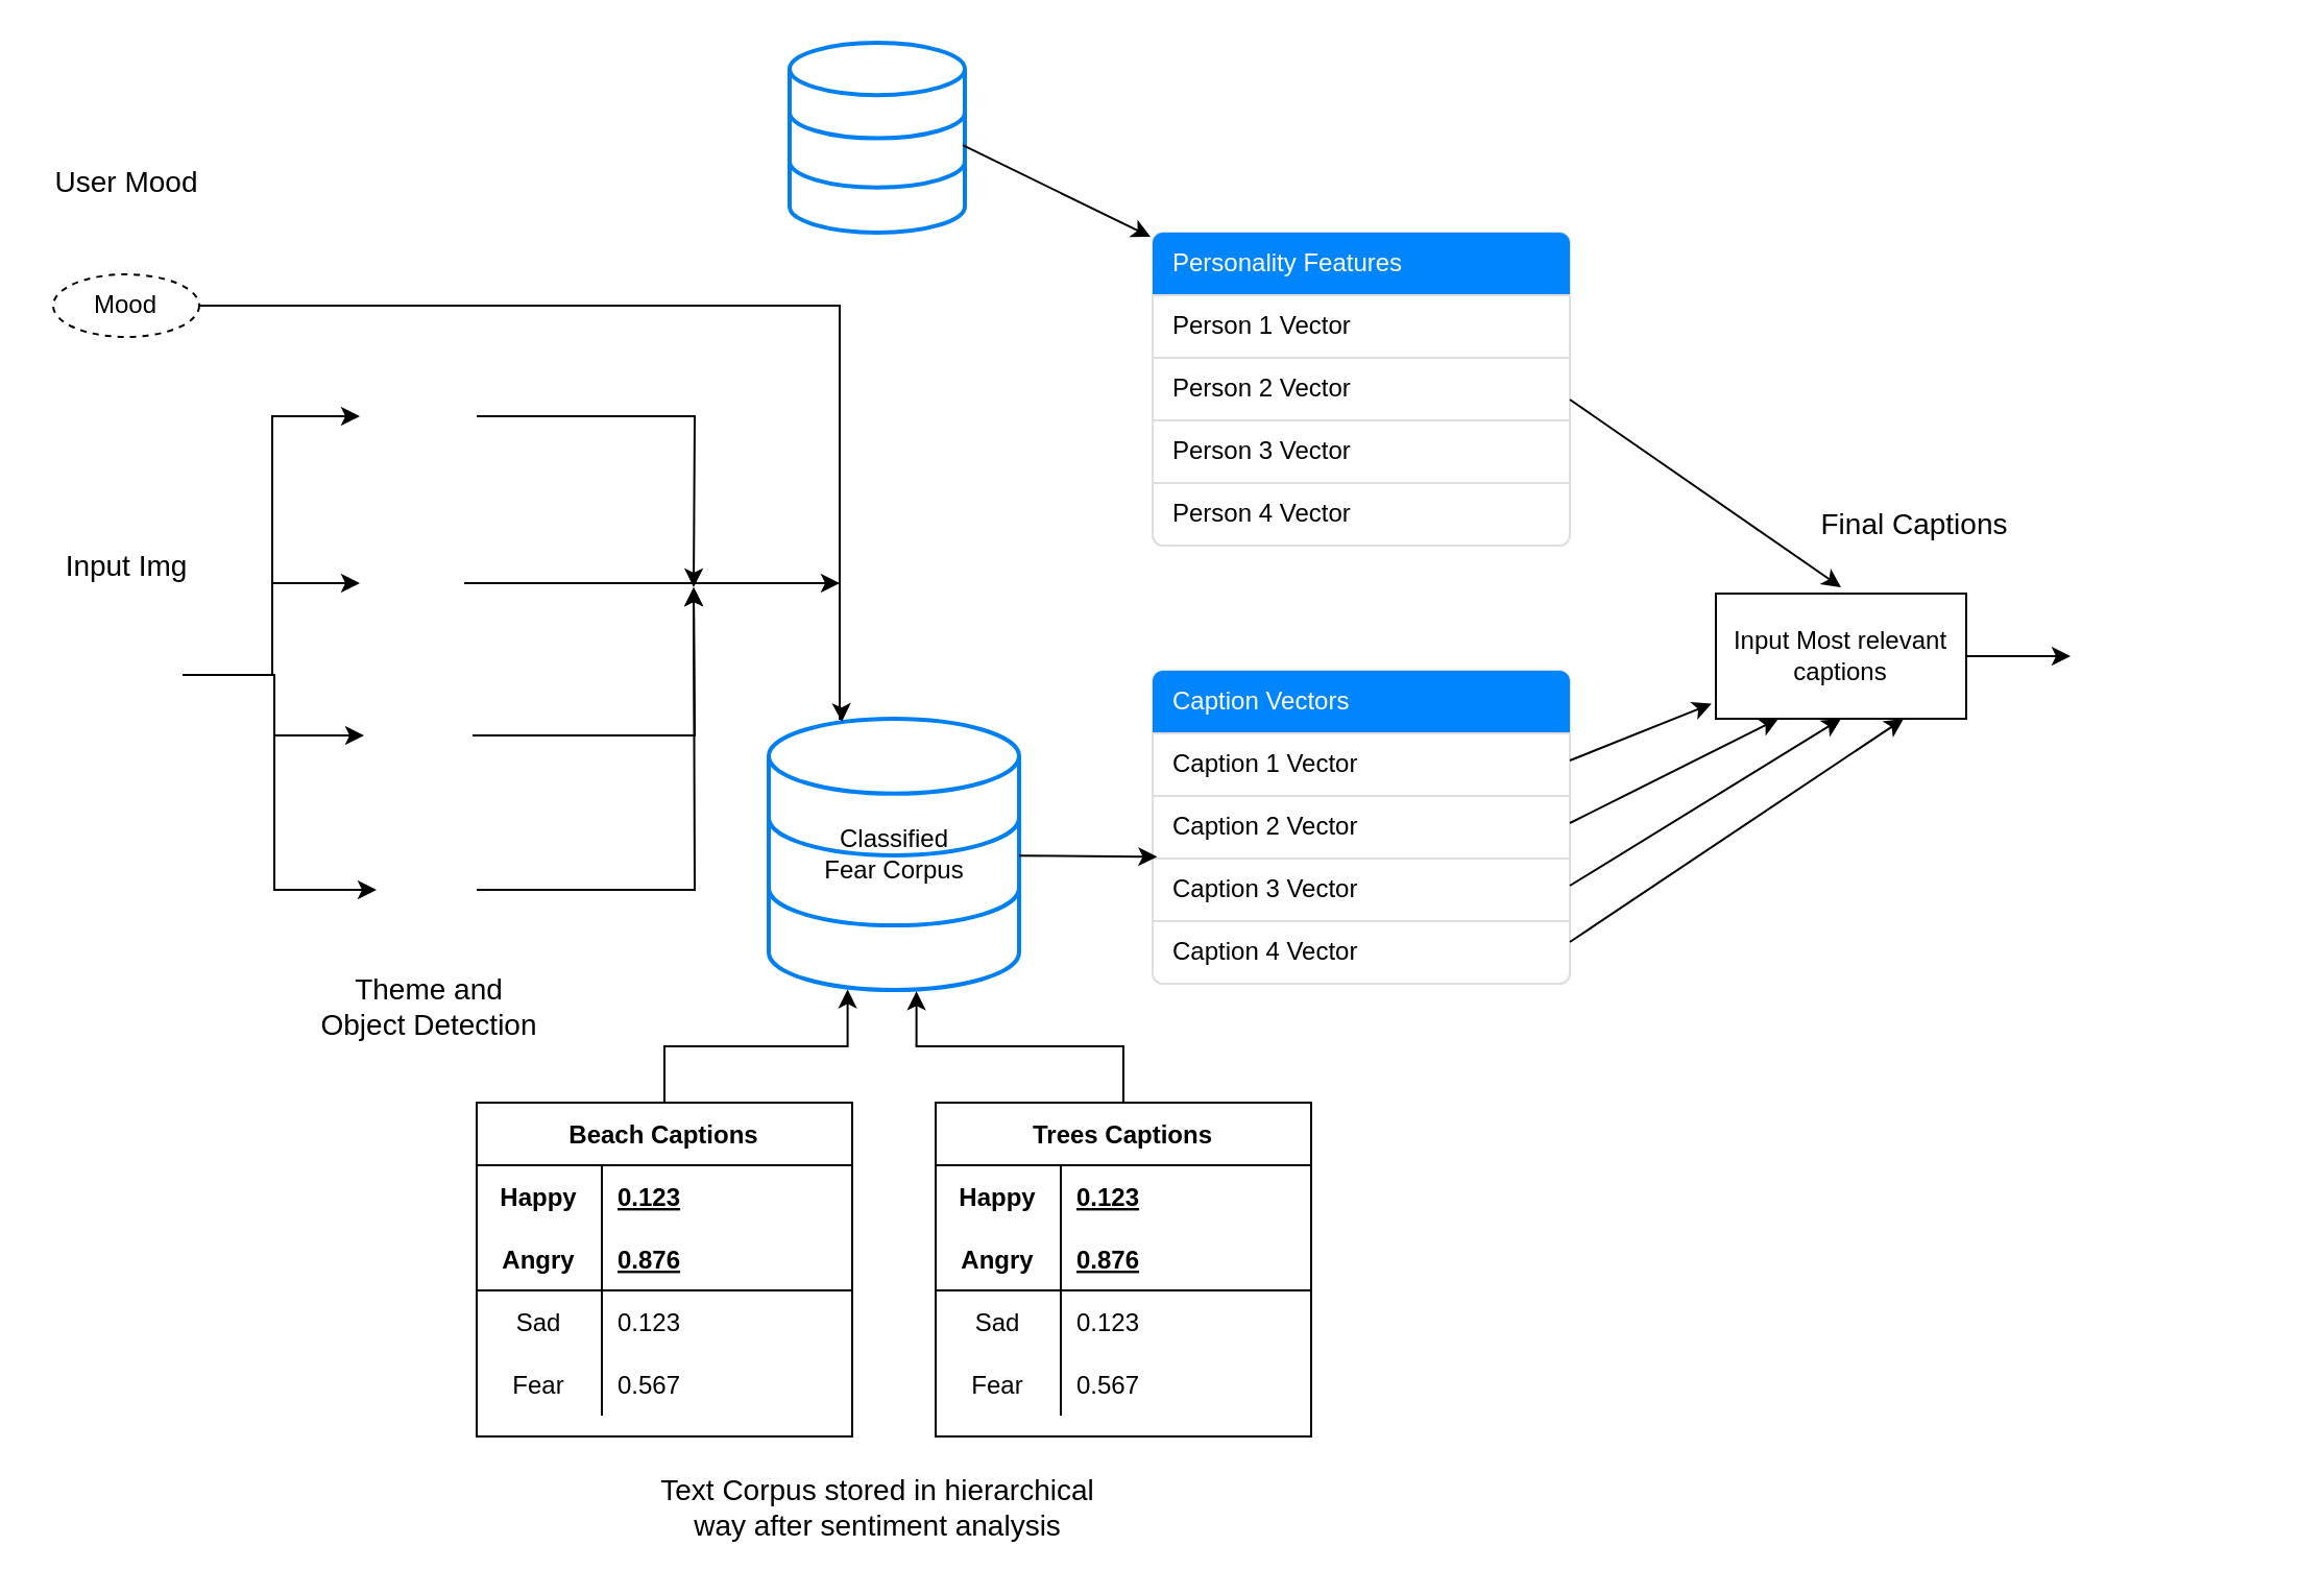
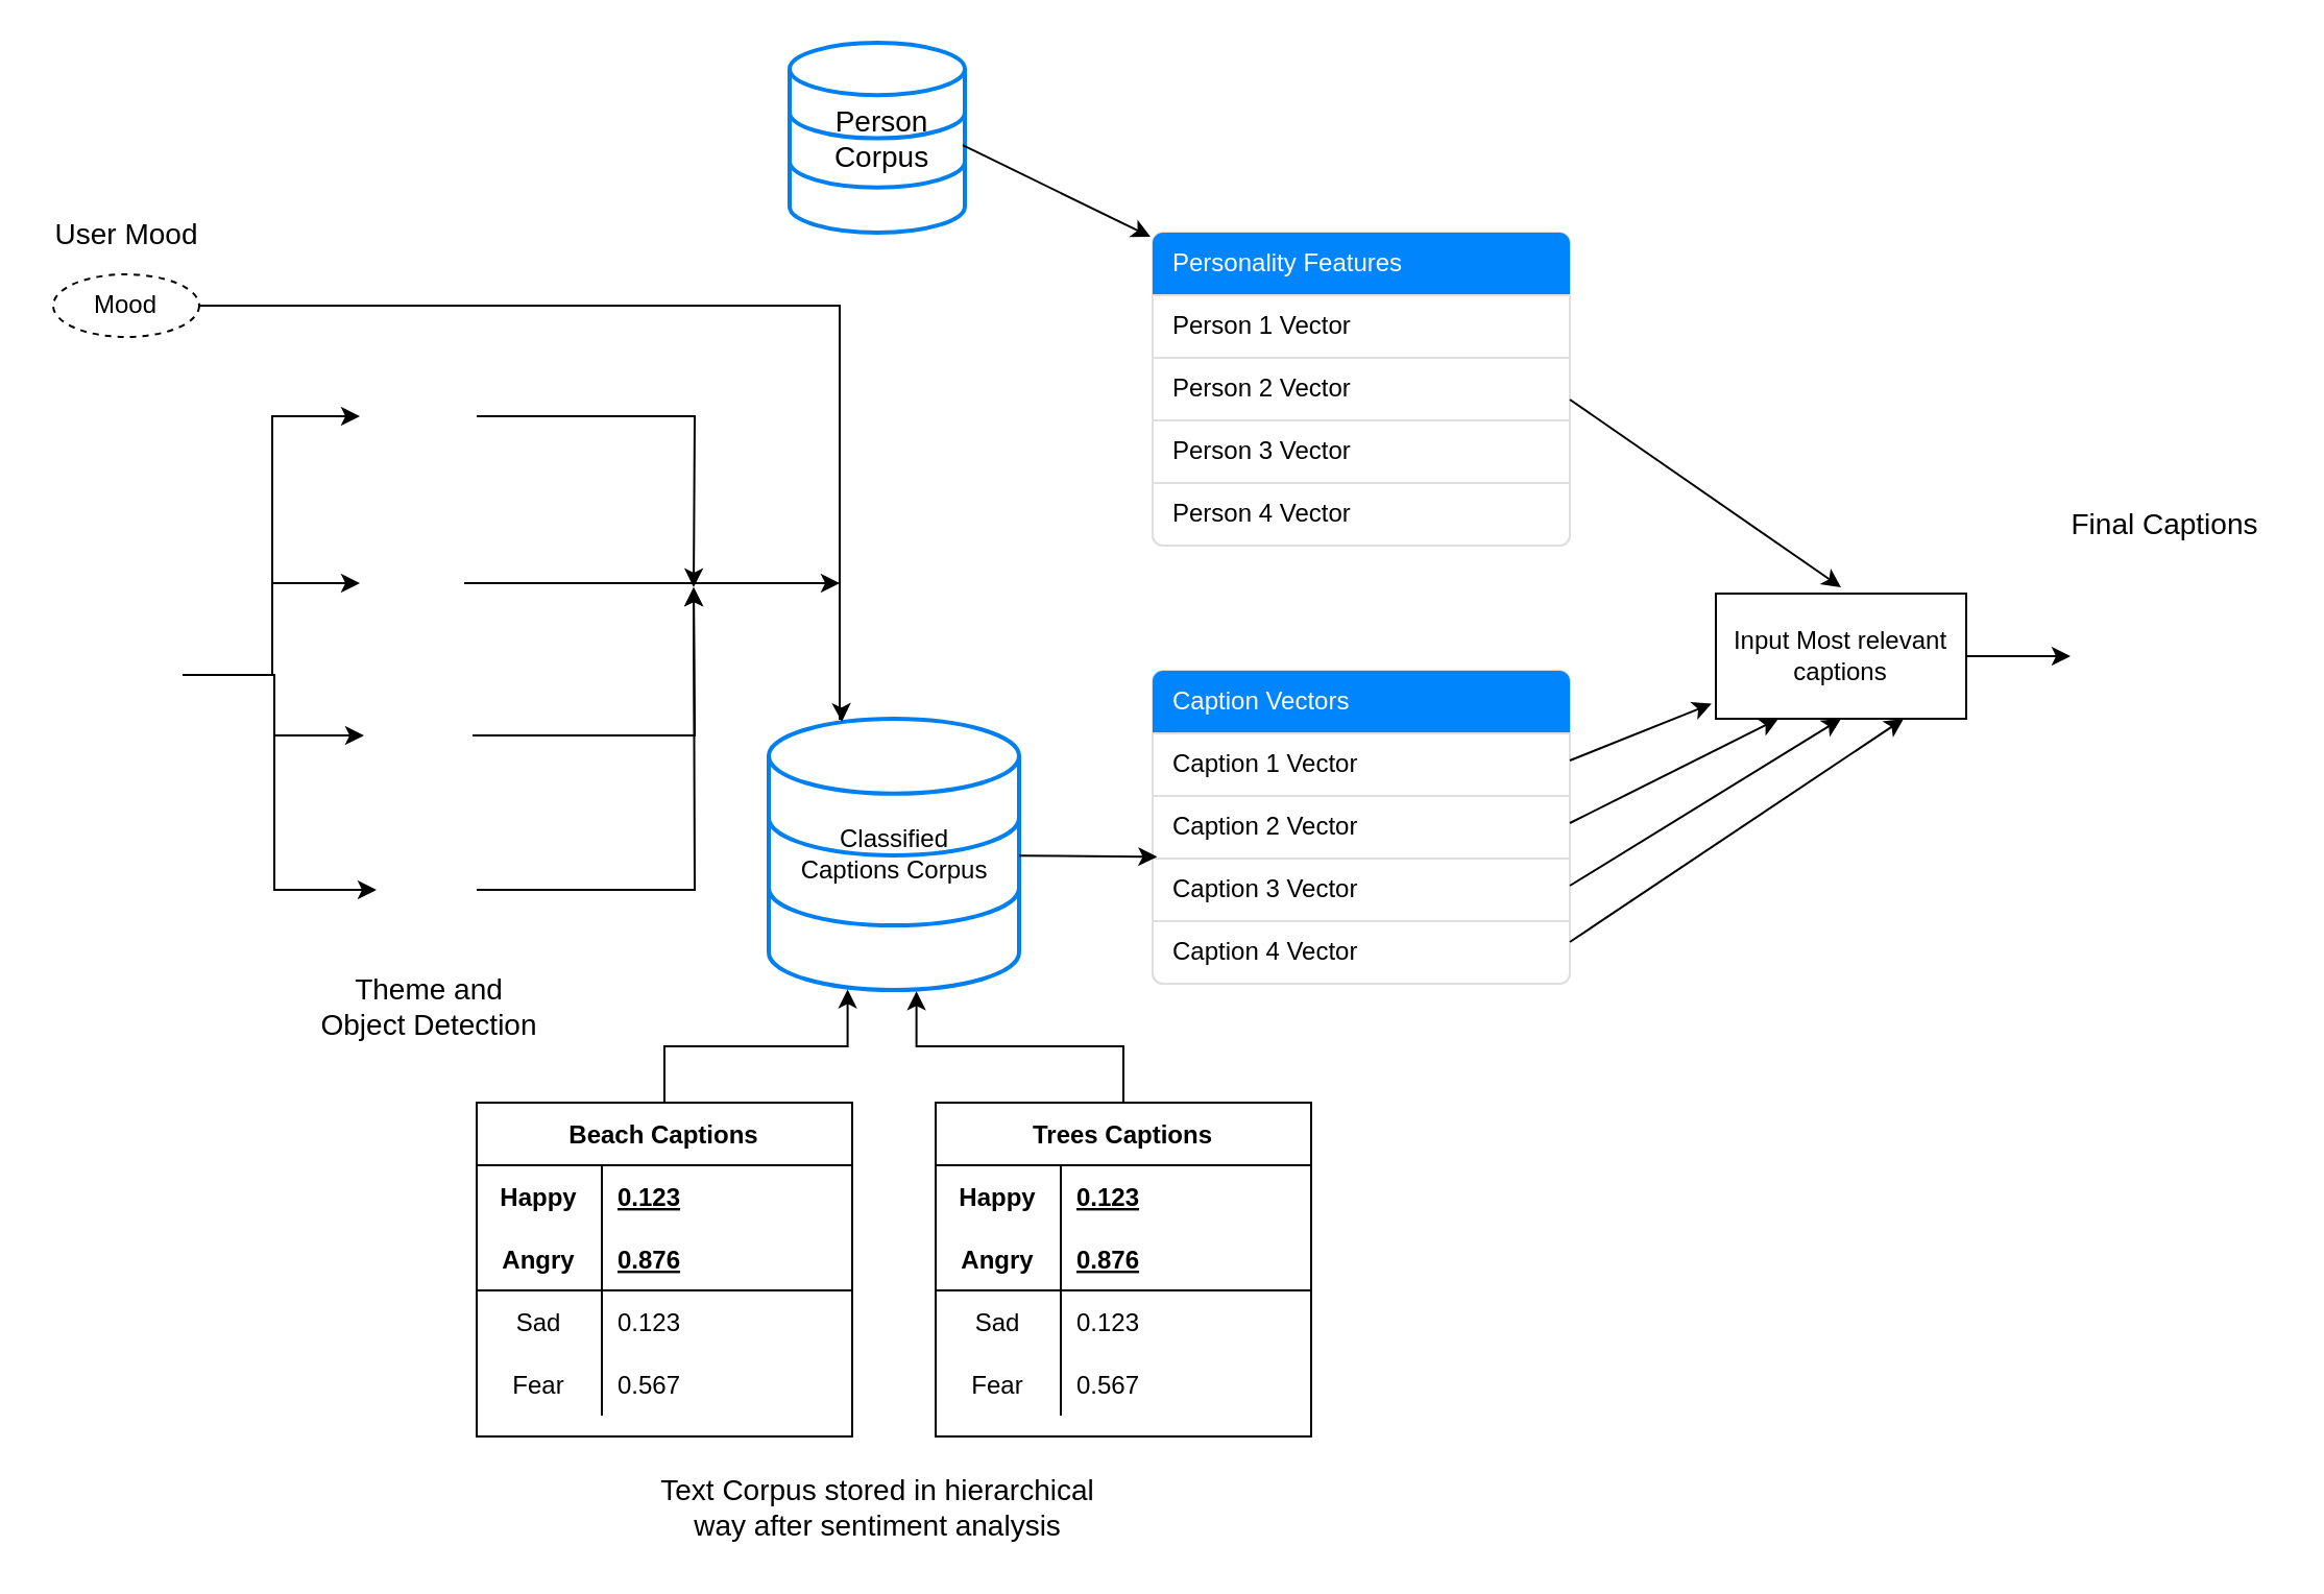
+ <mxCell id="71" value="Person &lt;br&gt;Corpus" style="text;html=1;align=center;verticalAlign=middle;resizable=0;points=[];autosize=1;strokeColor=none;fillColor=none;fontSize=14;" vertex="1" parent="1"><mxGeometry x="392" y="45.5" width="60" height="40" as="geometry" /></mxCell>
- <mxCell id="73" value="User Mood" style="text;html=1;align=center;verticalAlign=middle;resizable=0;points=[];autosize=1;strokeColor=none;fillColor=none;fontSize=14;" vertex="1" parent="1"><mxGeometry x="20" y="77" width="80" height="20" as="geometry" /></mxCell>
+ <mxCell id="73" value="User Mood" style="text;html=1;align=center;verticalAlign=middle;resizable=0;points=[];autosize=1;strokeColor=none;fillColor=none;fontSize=14;" vertex="1" parent="1"><mxGeometry x="20" y="102" width="80" height="20" as="geometry" /></mxCell>
- <mxCell id="67" value="&lt;font style=&quot;font-size: 14px&quot;&gt;Final Captions&lt;/font&gt;" style="text;html=1;align=center;verticalAlign=middle;resizable=0;points=[];autosize=1;strokeColor=none;fillColor=none;" vertex="1" parent="1"><mxGeometry x="862" y="241" width="110" height="20" as="geometry" /></mxCell>
+ <mxCell id="67" value="&lt;font style=&quot;font-size: 14px&quot;&gt;Final Captions&lt;/font&gt;" style="text;html=1;align=center;verticalAlign=middle;resizable=0;points=[];autosize=1;strokeColor=none;fillColor=none;" vertex="1" parent="1"><mxGeometry x="982" y="241" width="110" height="20" as="geometry" /></mxCell>
- <mxCell id="72" value="Input Img" style="text;html=1;align=center;verticalAlign=middle;resizable=0;points=[];autosize=1;strokeColor=none;fillColor=none;fontSize=14;" vertex="1" parent="1"><mxGeometry x="25" y="261" width="70" height="20" as="geometry" /></mxCell>
- <mxCell id="44" value="Classified&lt;br&gt;Fear Corpus" style="text;html=1;align=center;verticalAlign=middle;resizable=0;points=[];autosize=1;strokeColor=none;fillColor=none;" vertex="1" parent="1"><mxGeometry x="378" y="394" width="100" height="30" as="geometry" /></mxCell>
+ <mxCell id="44" value="Classified&lt;br&gt;Captions Corpus" style="text;html=1;align=center;verticalAlign=middle;resizable=0;points=[];autosize=1;strokeColor=none;fillColor=none;" vertex="1" parent="1"><mxGeometry x="378" y="394" width="100" height="30" as="geometry" /></mxCell>
